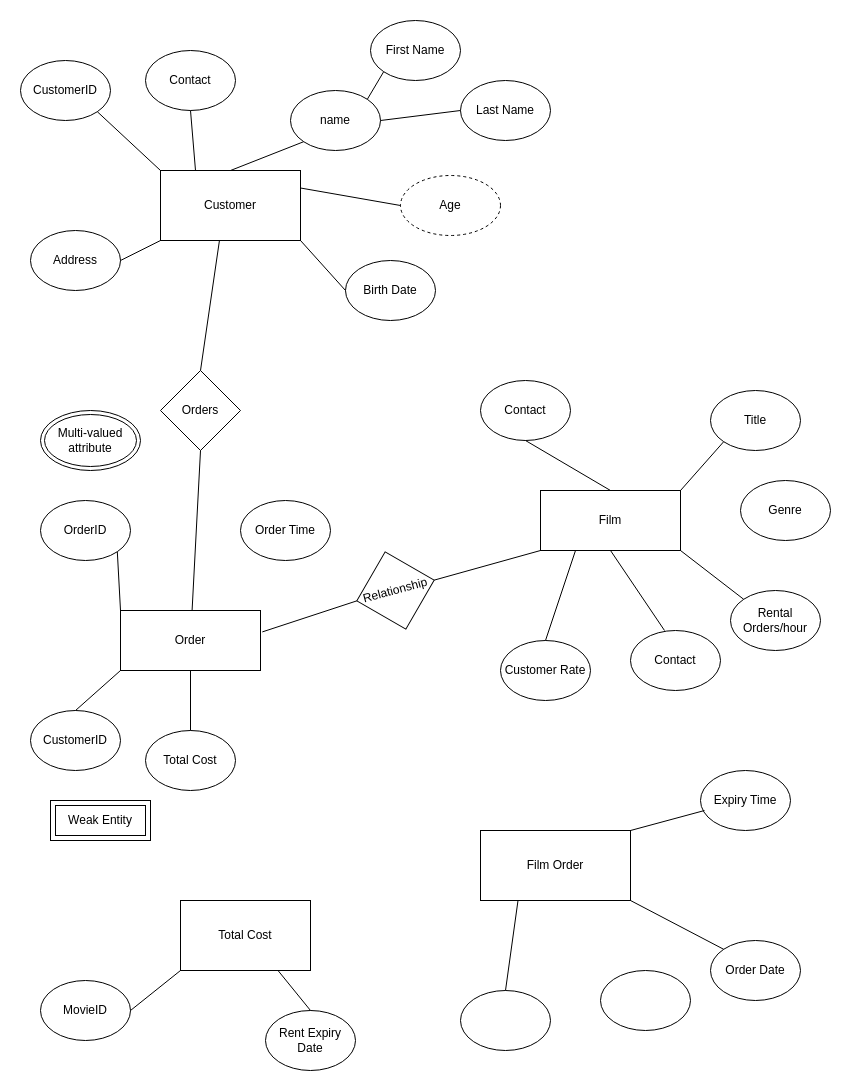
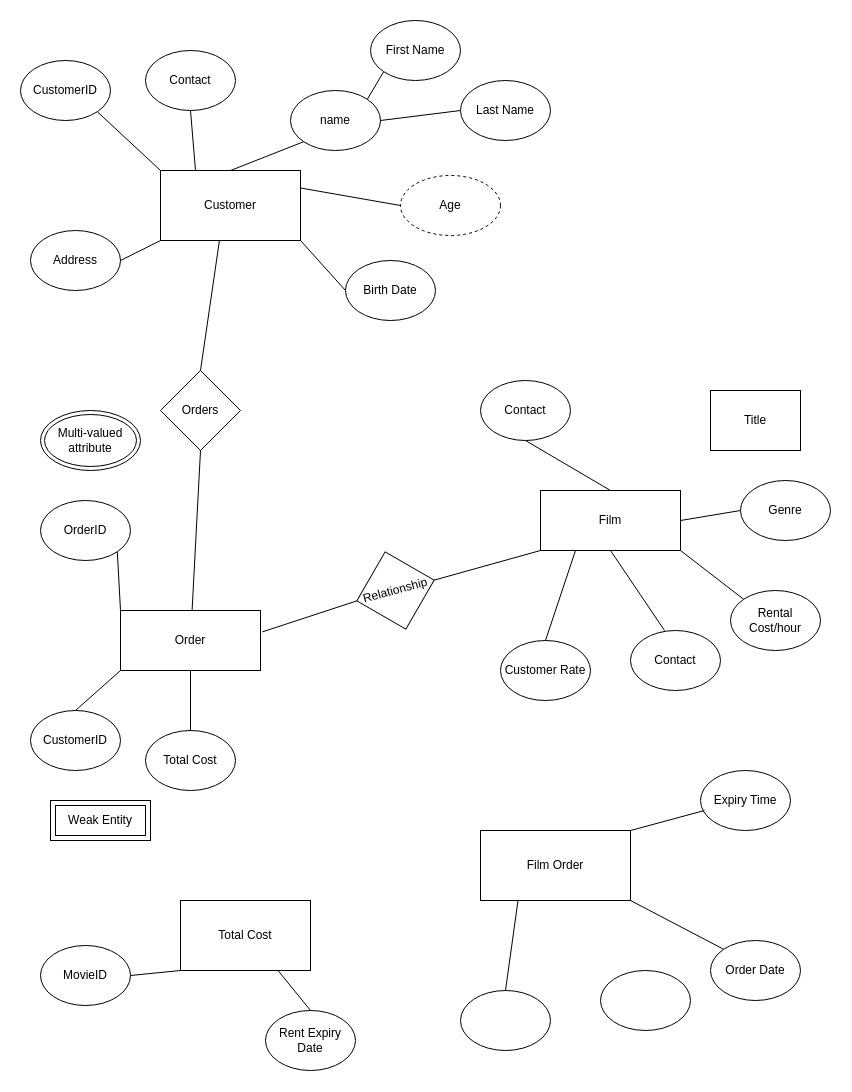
- <mxCell id="16" value="Title" style="ellipse;whiteSpace=wrap;html=1;" vertex="1" parent="1"><mxGeometry x="710" y="390" width="90" height="60" as="geometry" /></mxCell>
+ <mxCell id="16" value="Title" style="whiteSpace=wrap;html=1;rounded=0;" vertex="1" parent="1"><mxGeometry x="710" y="390" width="90" height="60" as="geometry" /></mxCell>
- <mxCell id="31" value="" style="endArrow=none;html=1;rounded=0;entryX=0;entryY=1;entryDx=0;entryDy=0;exitX=0;exitY=1;exitDx=0;exitDy=0;" edge="1" parent="1" source="9" target="16"><mxGeometry width="50" height="50" relative="1" as="geometry"><mxPoint x="615" y="490" as="sourcePoint" /><mxPoint x="710" y="440" as="targetPoint" /><Array as="points" /></mxGeometry></mxCell>
+ <mxCell id="35" value="" style="endArrow=none;html=1;rounded=0;entryX=0;entryY=0.5;entryDx=0;entryDy=0;exitX=0;exitY=0.5;exitDx=0;exitDy=0;" edge="1" parent="1" source="9" target="14"><mxGeometry width="50" height="50" relative="1" as="geometry"><mxPoint x="700" y="550" as="sourcePoint" /><mxPoint x="772.5" y="470" as="targetPoint" /><Array as="points" /></mxGeometry></mxCell>
- <mxCell id="52" value="Order Time" style="ellipse;whiteSpace=wrap;html=1;" vertex="1" parent="1"><mxGeometry x="240" y="500" width="90" height="60" as="geometry" /></mxCell>
- <mxCell id="15" value="Rental Orders/hour" style="ellipse;whiteSpace=wrap;html=1;" vertex="1" parent="1"><mxGeometry x="730" y="590" width="90" height="60" as="geometry" /></mxCell>
+ <mxCell id="15" value="Rental Cost/hour" style="ellipse;whiteSpace=wrap;html=1;" vertex="1" parent="1"><mxGeometry x="730" y="590" width="90" height="60" as="geometry" /></mxCell>
- <mxCell id="57" value="MovieID" style="ellipse;whiteSpace=wrap;html=1;" vertex="1" parent="1"><mxGeometry x="40" y="980" width="90" height="60" as="geometry" /></mxCell>
+ <mxCell id="57" value="MovieID" style="ellipse;whiteSpace=wrap;html=1;" vertex="1" parent="1"><mxGeometry x="40" y="945" width="90" height="60" as="geometry" /></mxCell>
